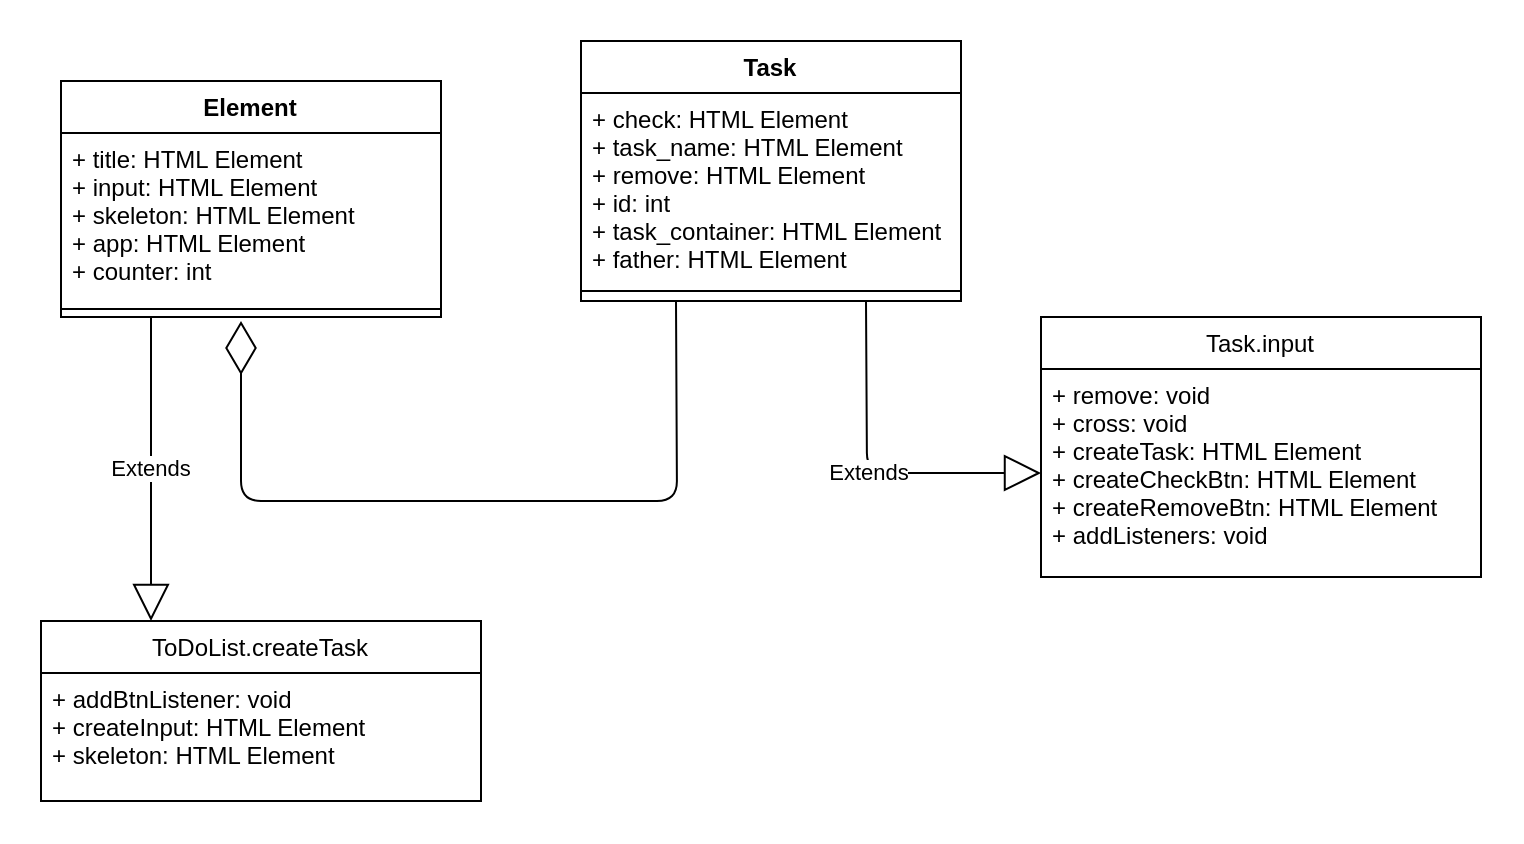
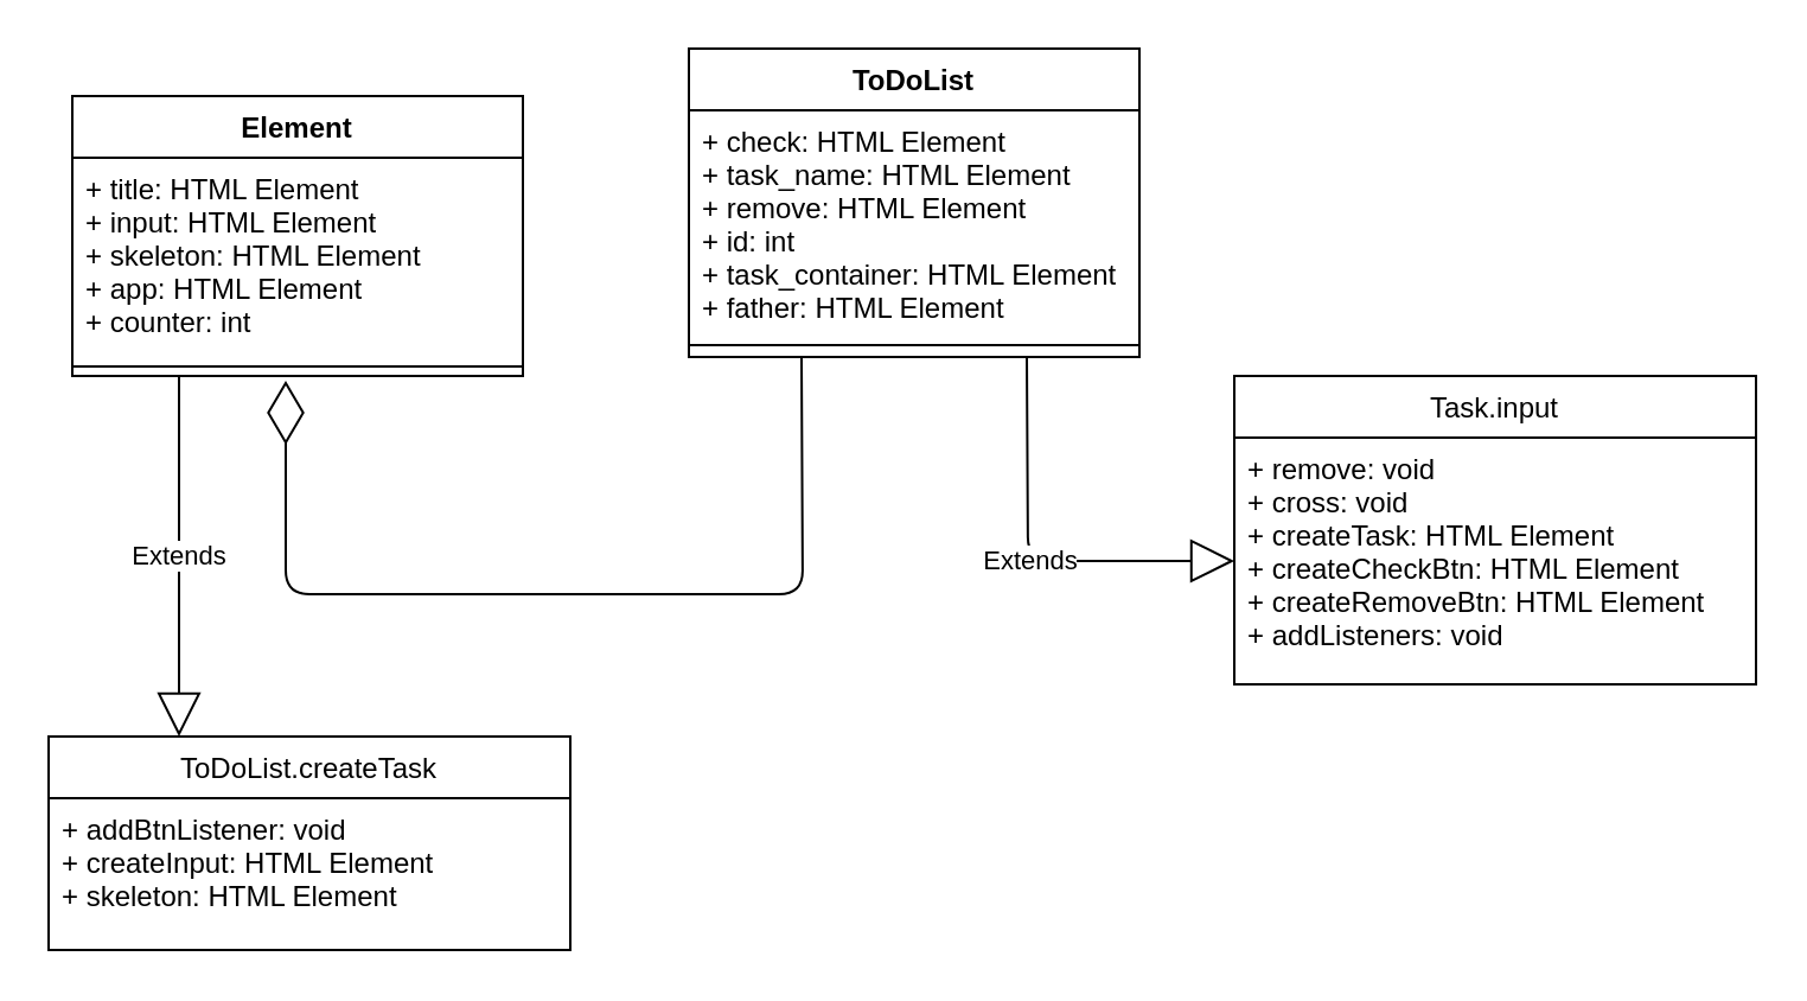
- <mxCell id="5" value="Task" style="swimlane;fontStyle=1;align=center;verticalAlign=top;childLayout=stackLayout;horizontal=1;startSize=26;horizontalStack=0;resizeParent=1;resizeParentMax=0;resizeLast=0;collapsible=1;marginBottom=0;" parent="1" vertex="1"><mxGeometry x="290" y="20" width="190" height="130" as="geometry" /></mxCell>
+ <mxCell id="5" value="ToDoList" style="swimlane;fontStyle=1;align=center;verticalAlign=top;childLayout=stackLayout;horizontal=1;startSize=26;horizontalStack=0;resizeParent=1;resizeParentMax=0;resizeLast=0;collapsible=1;marginBottom=0;" parent="1" vertex="1"><mxGeometry x="290" y="20" width="190" height="130" as="geometry" /></mxCell>
